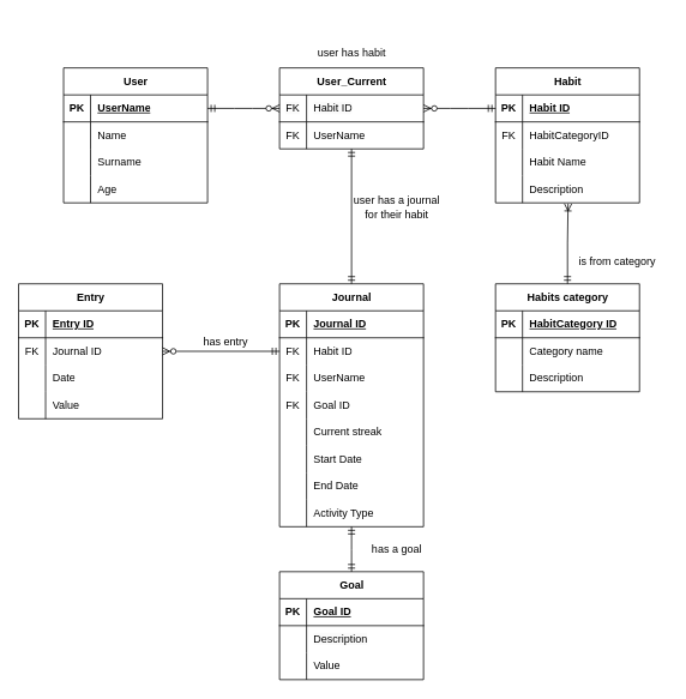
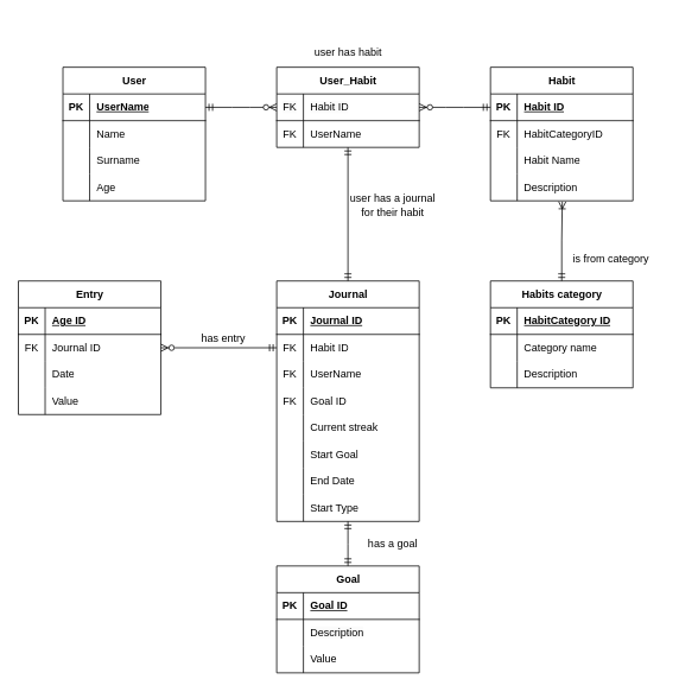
- <mxCell id="40" value="User_Current" style="shape=table;startSize=30;container=1;collapsible=1;childLayout=tableLayout;fixedRows=1;rowLines=0;fontStyle=1;align=center;resizeLast=1;html=1;labelBackgroundColor=none;" parent="1" vertex="1"><mxGeometry x="310" y="75" width="160" height="90" as="geometry" /></mxCell>
+ <mxCell id="40" value="User_Habit" style="shape=table;startSize=30;container=1;collapsible=1;childLayout=tableLayout;fixedRows=1;rowLines=0;fontStyle=1;align=center;resizeLast=1;html=1;labelBackgroundColor=none;" parent="1" vertex="1"><mxGeometry x="310" y="75" width="160" height="90" as="geometry" /></mxCell>
- <mxCell id="77" value="Entry ID" style="shape=partialRectangle;connectable=0;fillColor=none;top=0;left=0;bottom=0;right=0;align=left;spacingLeft=6;fontStyle=5;overflow=hidden;whiteSpace=wrap;html=1;labelBackgroundColor=none;" parent="75" vertex="1"><mxGeometry x="30" width="130" height="30" as="geometry"><mxRectangle width="130" height="30" as="alternateBounds" /></mxGeometry></mxCell>
+ <mxCell id="77" value="Age ID" style="shape=partialRectangle;connectable=0;fillColor=none;top=0;left=0;bottom=0;right=0;align=left;spacingLeft=6;fontStyle=5;overflow=hidden;whiteSpace=wrap;html=1;labelBackgroundColor=none;" parent="75" vertex="1"><mxGeometry x="30" width="130" height="30" as="geometry"><mxRectangle width="130" height="30" as="alternateBounds" /></mxGeometry></mxCell>
- <mxCell id="66" value="Start Date" style="shape=partialRectangle;connectable=0;fillColor=none;top=0;left=0;bottom=0;right=0;align=left;spacingLeft=6;overflow=hidden;whiteSpace=wrap;html=1;labelBackgroundColor=none;" parent="64" vertex="1"><mxGeometry x="30" width="130" height="30" as="geometry"><mxRectangle width="130" height="30" as="alternateBounds" /></mxGeometry></mxCell>
+ <mxCell id="66" value="Start Goal" style="shape=partialRectangle;connectable=0;fillColor=none;top=0;left=0;bottom=0;right=0;align=left;spacingLeft=6;overflow=hidden;whiteSpace=wrap;html=1;labelBackgroundColor=none;" parent="64" vertex="1"><mxGeometry x="30" width="130" height="30" as="geometry"><mxRectangle width="130" height="30" as="alternateBounds" /></mxGeometry></mxCell>
- <mxCell id="72" value="Activity Type" style="shape=partialRectangle;connectable=0;fillColor=none;top=0;left=0;bottom=0;right=0;align=left;spacingLeft=6;overflow=hidden;whiteSpace=wrap;html=1;labelBackgroundColor=none;" parent="70" vertex="1"><mxGeometry x="30" width="130" height="30" as="geometry"><mxRectangle width="130" height="30" as="alternateBounds" /></mxGeometry></mxCell>
+ <mxCell id="72" value="Start Type" style="shape=partialRectangle;connectable=0;fillColor=none;top=0;left=0;bottom=0;right=0;align=left;spacingLeft=6;overflow=hidden;whiteSpace=wrap;html=1;labelBackgroundColor=none;" parent="70" vertex="1"><mxGeometry x="30" width="130" height="30" as="geometry"><mxRectangle width="130" height="30" as="alternateBounds" /></mxGeometry></mxCell>
